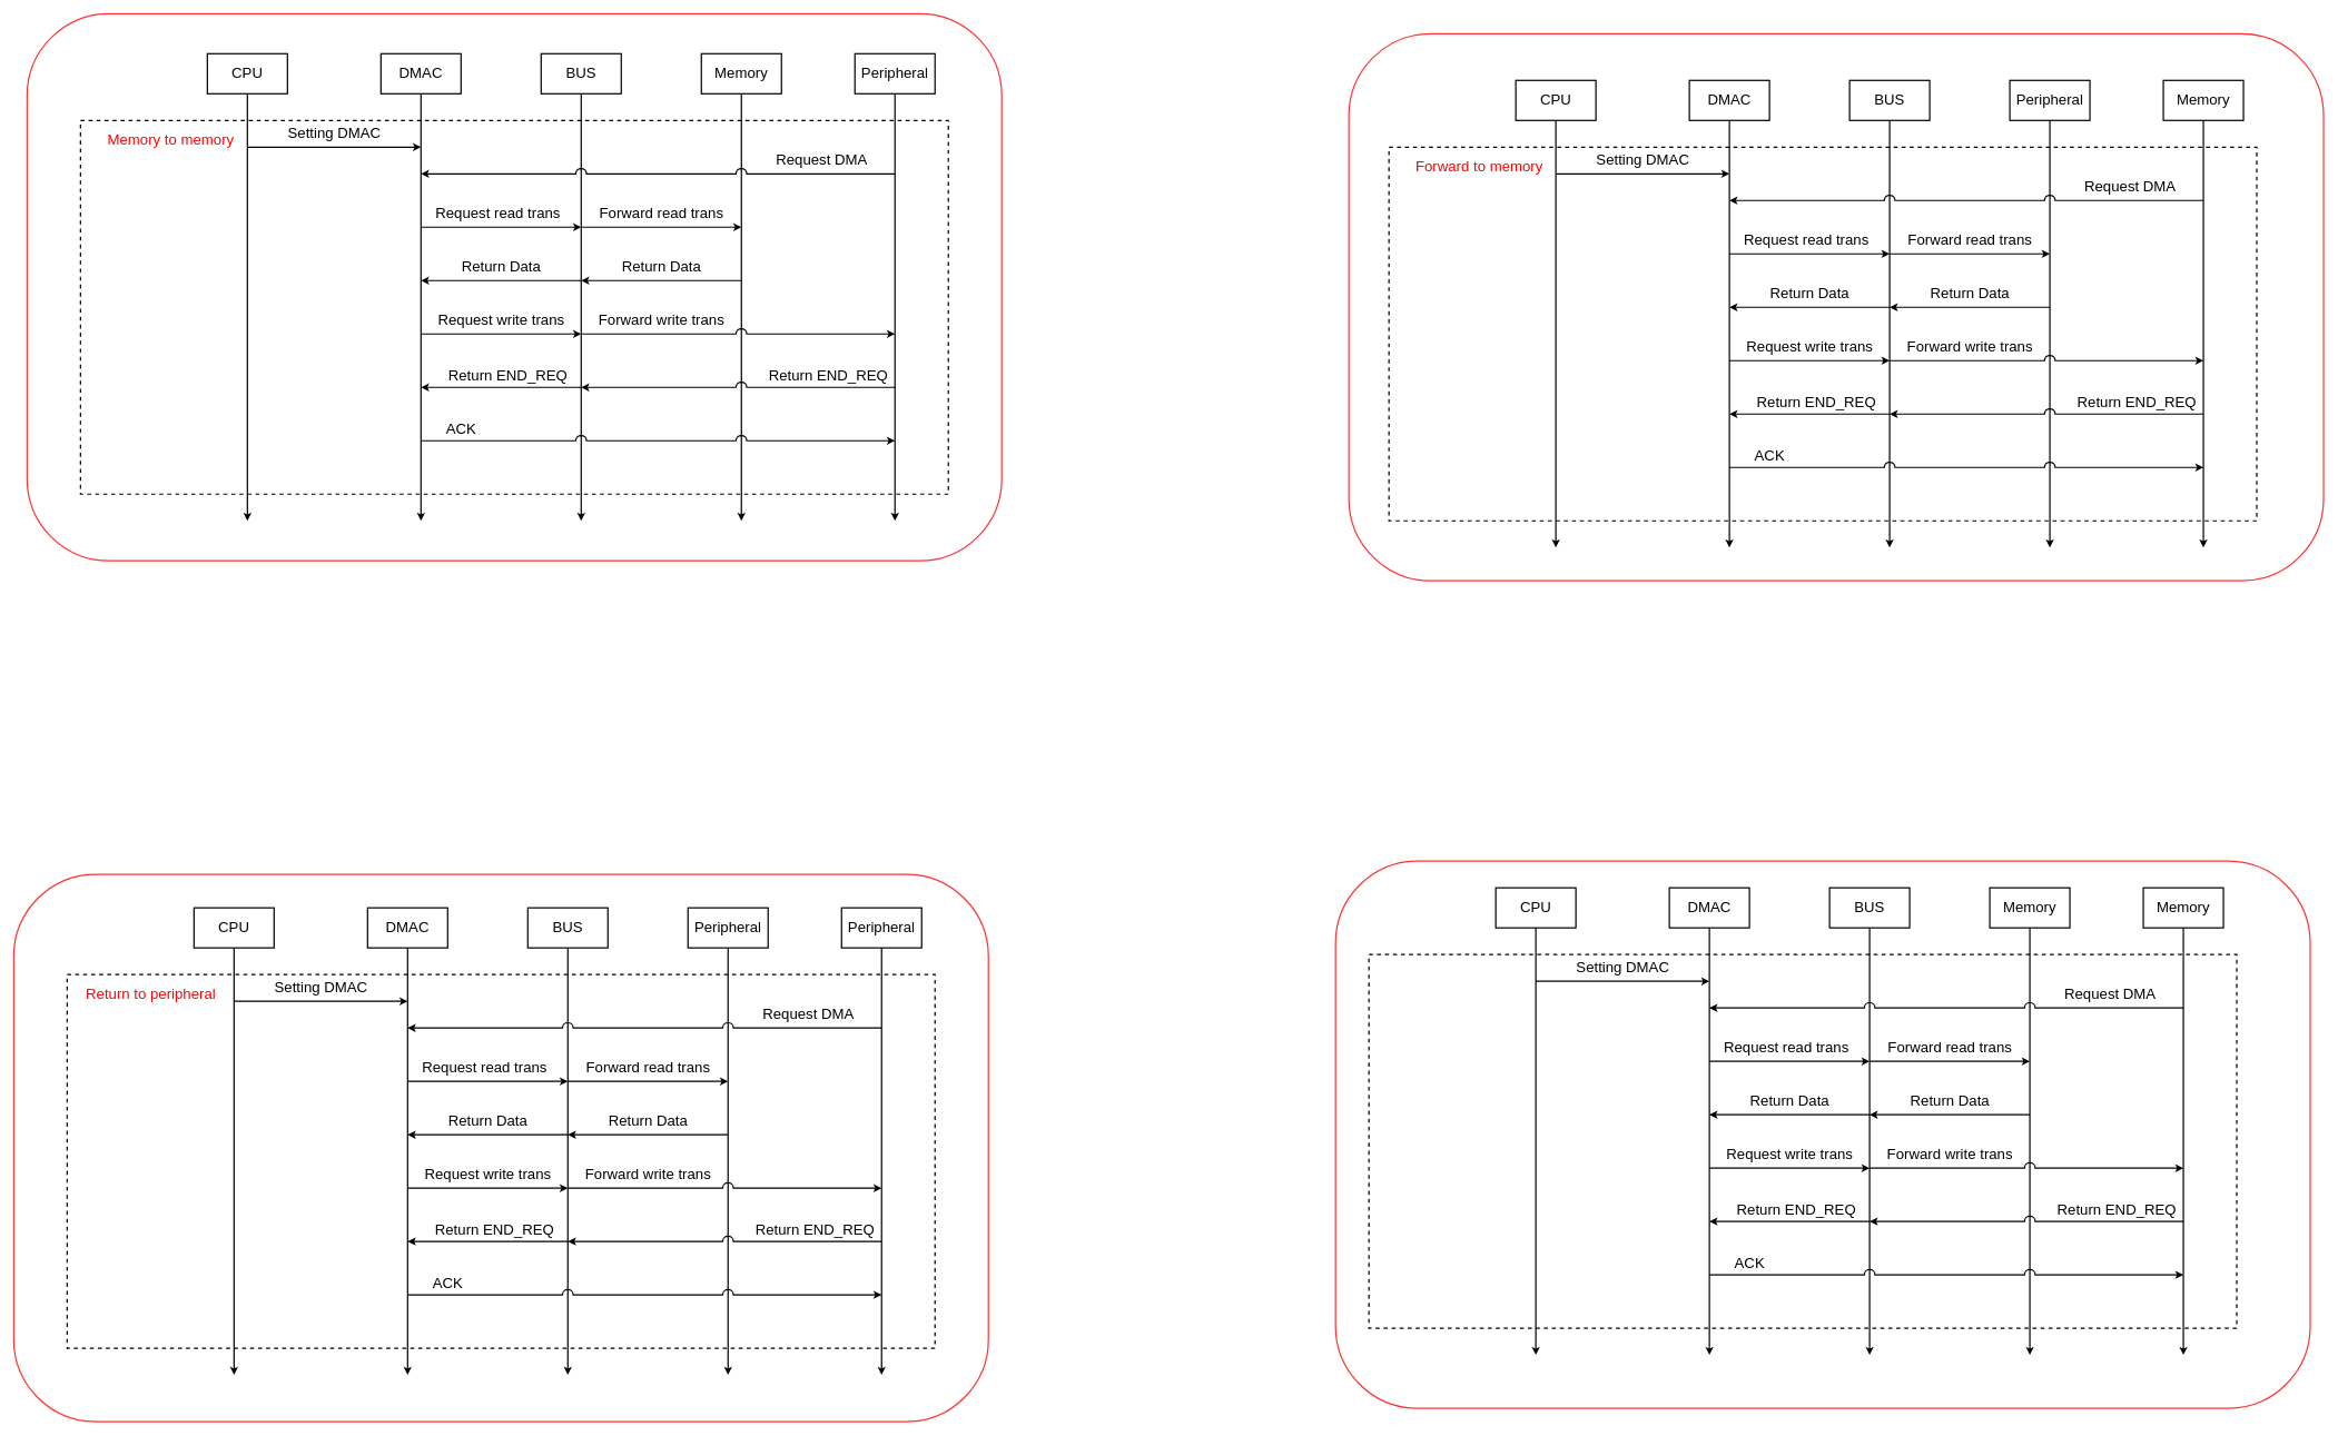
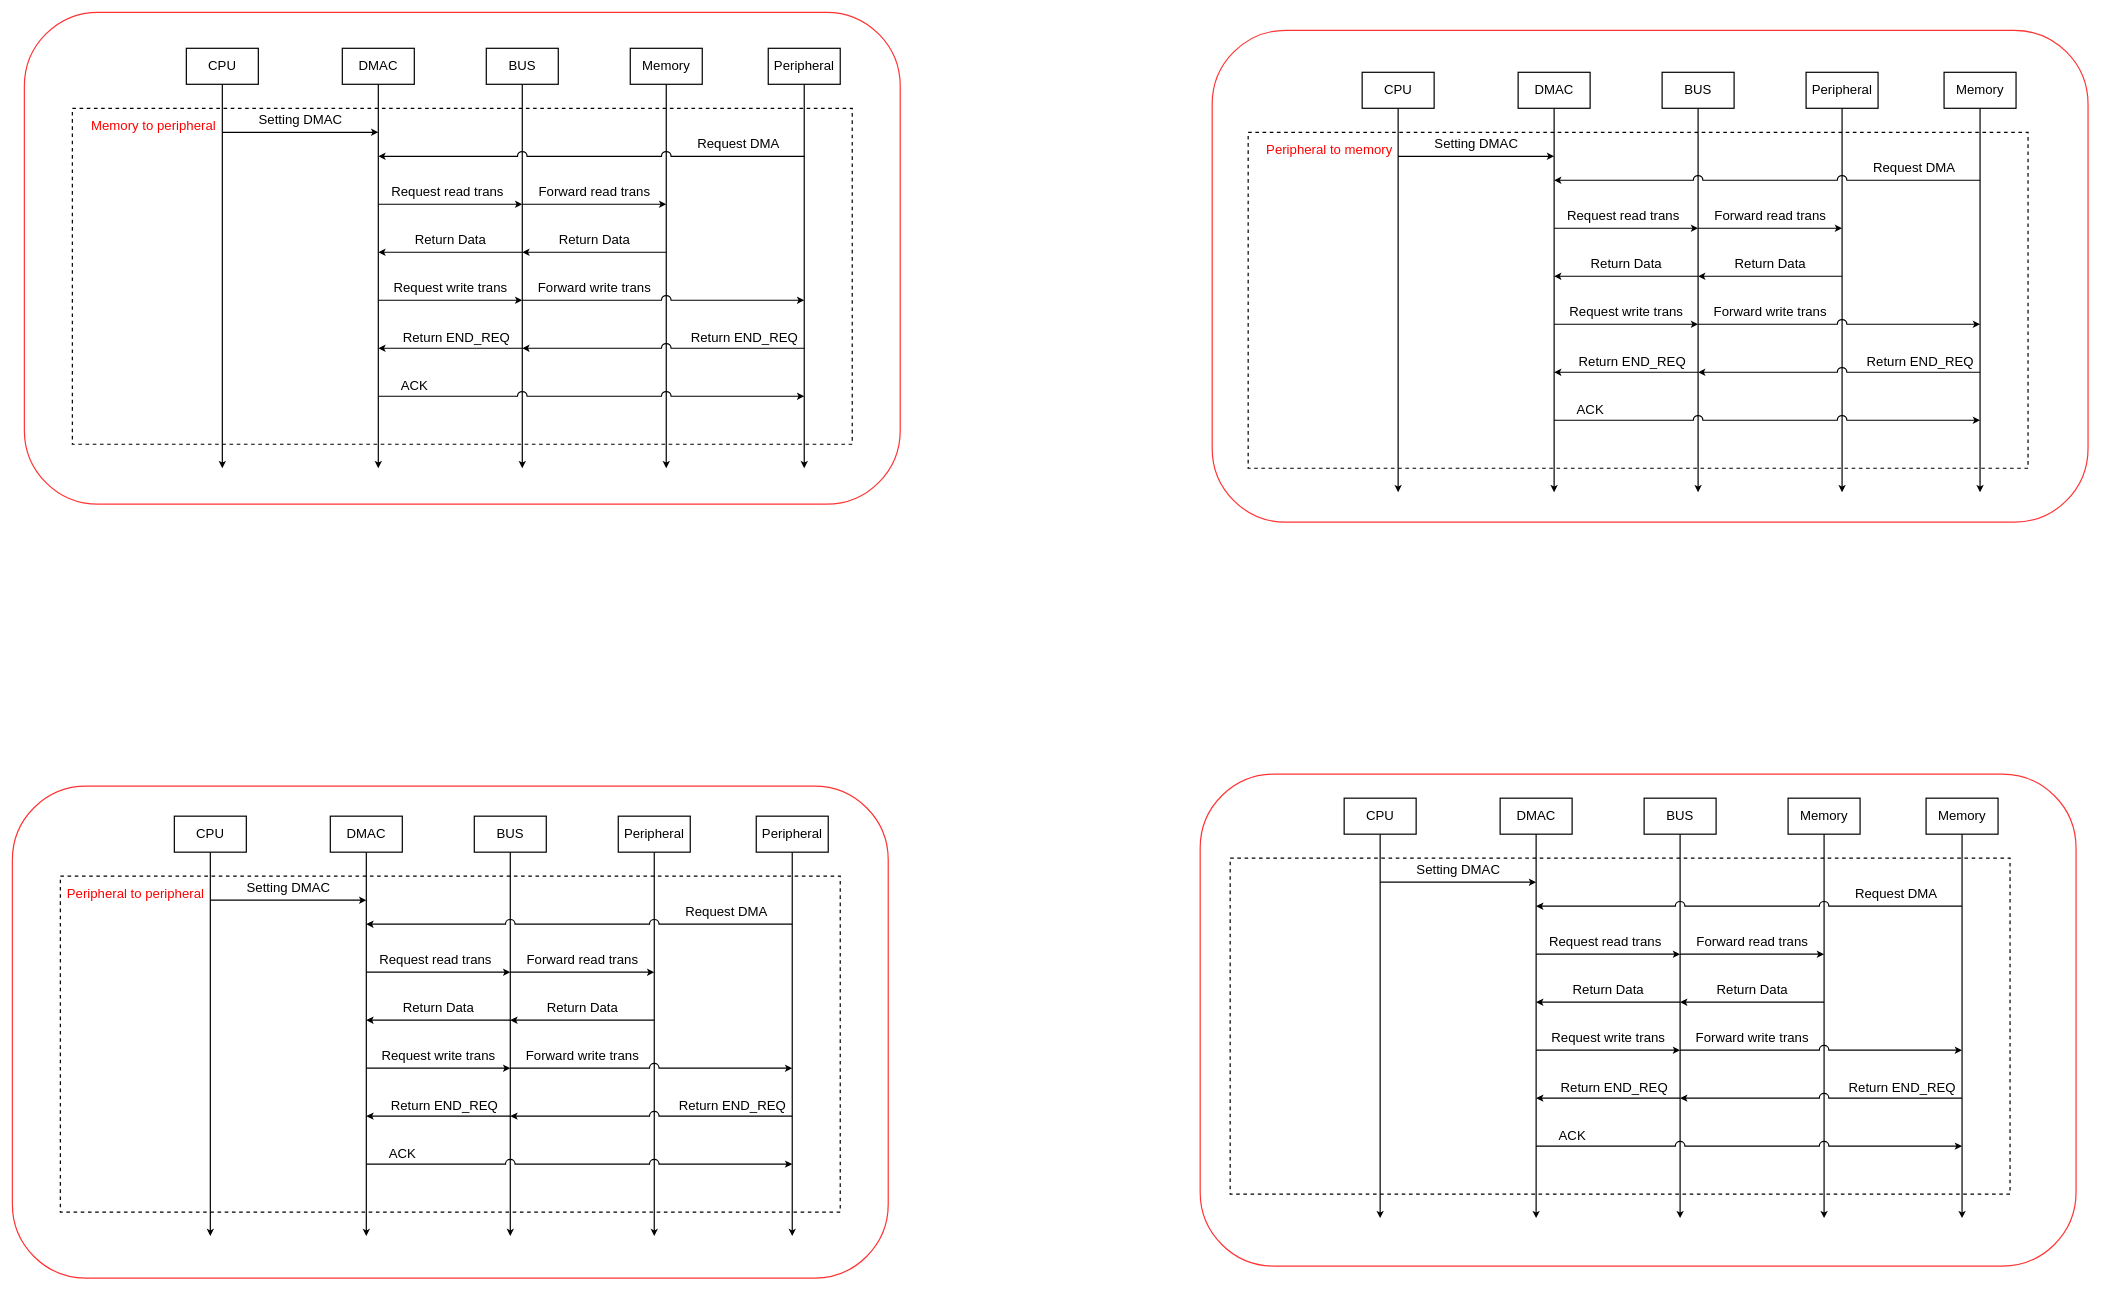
- <mxCell id="39" value="&lt;font color=&quot;#ff0000&quot; style=&quot;font-size: 22px;&quot;&gt;Memory to memory&lt;/font&gt;" style="text;html=1;align=center;verticalAlign=middle;resizable=0;points=[];autosize=1;strokeColor=none;fillColor=none;" vertex="1" parent="1"><mxGeometry x="140" y="190" width="230" height="40" as="geometry" /></mxCell>
+ <mxCell id="39" value="&lt;font color=&quot;#ff0000&quot; style=&quot;font-size: 22px;&quot;&gt;Memory to peripheral&lt;/font&gt;" style="text;html=1;align=center;verticalAlign=middle;resizable=0;points=[];autosize=1;strokeColor=none;fillColor=none;" vertex="1" parent="1"><mxGeometry x="140" y="190" width="230" height="40" as="geometry" /></mxCell>
- <mxCell id="73" value="&lt;font color=&quot;#ff0000&quot; style=&quot;font-size: 22px;&quot;&gt;Forward to memory&lt;/font&gt;" style="text;html=1;align=center;verticalAlign=middle;resizable=0;points=[];autosize=1;strokeColor=none;fillColor=none;" vertex="1" parent="1"><mxGeometry x="2100" y="230" width="230" height="40" as="geometry" /></mxCell>
+ <mxCell id="73" value="&lt;font color=&quot;#ff0000&quot; style=&quot;font-size: 22px;&quot;&gt;Peripheral to memory&lt;/font&gt;" style="text;html=1;align=center;verticalAlign=middle;resizable=0;points=[];autosize=1;strokeColor=none;fillColor=none;" vertex="1" parent="1"><mxGeometry x="2100" y="230" width="230" height="40" as="geometry" /></mxCell>
- <mxCell id="107" value="&lt;font color=&quot;#ff0000&quot; style=&quot;font-size: 22px;&quot;&gt;Return to peripheral&lt;/font&gt;" style="text;html=1;align=center;verticalAlign=middle;resizable=0;points=[];autosize=1;strokeColor=none;fillColor=none;" vertex="1" parent="1"><mxGeometry x="100" y="1470" width="250" height="40" as="geometry" /></mxCell>
+ <mxCell id="107" value="&lt;font color=&quot;#ff0000&quot; style=&quot;font-size: 22px;&quot;&gt;Peripheral to peripheral&lt;/font&gt;" style="text;html=1;align=center;verticalAlign=middle;resizable=0;points=[];autosize=1;strokeColor=none;fillColor=none;" vertex="1" parent="1"><mxGeometry x="100" y="1470" width="250" height="40" as="geometry" /></mxCell>
